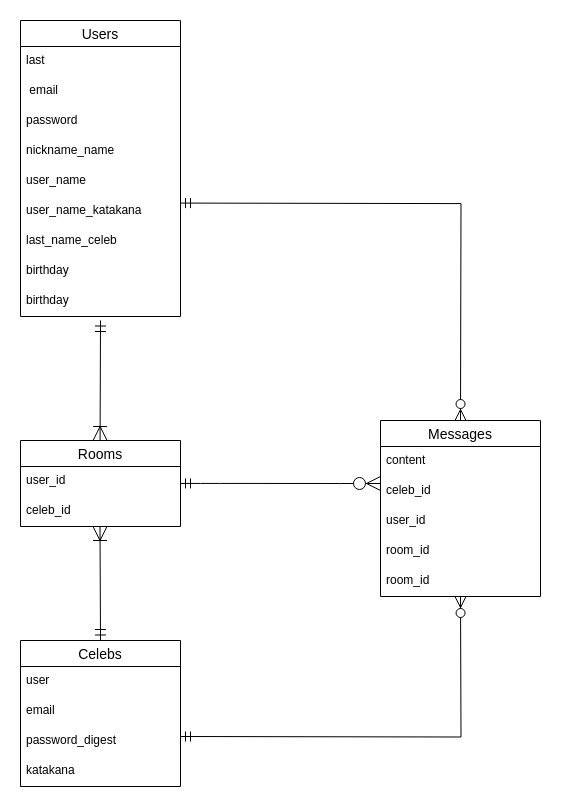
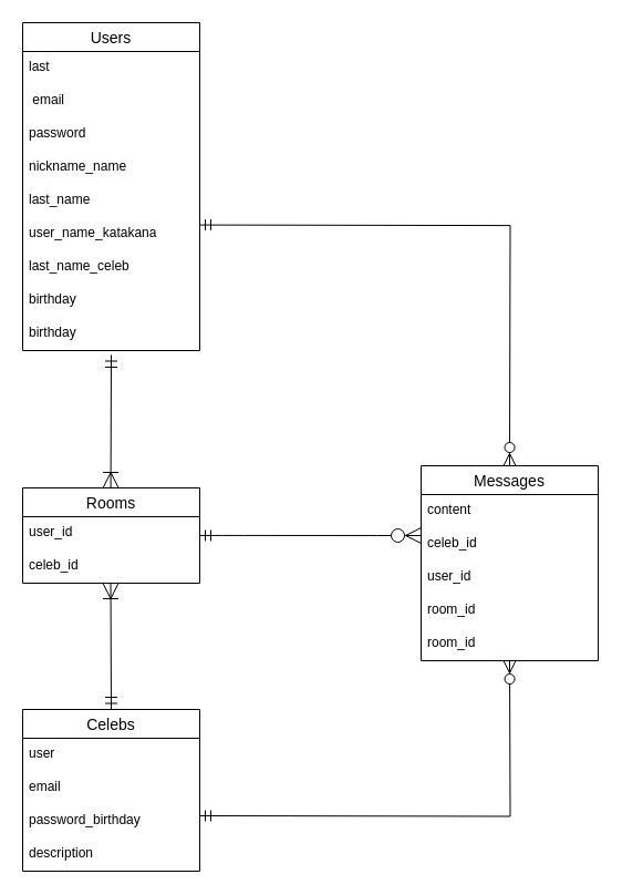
- <mxCell id="10" value="user_name" style="text;strokeColor=none;fillColor=none;spacingLeft=4;spacingRight=4;overflow=hidden;rotatable=0;points=[[0,0.5],[1,0.5]];portConstraint=eastwest;fontSize=12;" parent="5" vertex="1"><mxGeometry y="146" width="160" height="30" as="geometry" /></mxCell>
+ <mxCell id="10" value="last_name" style="text;strokeColor=none;fillColor=none;spacingLeft=4;spacingRight=4;overflow=hidden;rotatable=0;points=[[0,0.5],[1,0.5]];portConstraint=eastwest;fontSize=12;" parent="5" vertex="1"><mxGeometry y="146" width="160" height="30" as="geometry" /></mxCell>
- <mxCell id="26" value="password_digest" style="text;strokeColor=none;fillColor=none;spacingLeft=4;spacingRight=4;overflow=hidden;rotatable=0;points=[[0,0.5],[1,0.5]];portConstraint=eastwest;fontSize=12;" parent="23" vertex="1"><mxGeometry y="86" width="160" height="30" as="geometry" /></mxCell>
+ <mxCell id="26" value="password_birthday" style="text;strokeColor=none;fillColor=none;spacingLeft=4;spacingRight=4;overflow=hidden;rotatable=0;points=[[0,0.5],[1,0.5]];portConstraint=eastwest;fontSize=12;" parent="23" vertex="1"><mxGeometry y="86" width="160" height="30" as="geometry" /></mxCell>
- <mxCell id="27" value="katakana" style="text;strokeColor=none;fillColor=none;spacingLeft=4;spacingRight=4;overflow=hidden;rotatable=0;points=[[0,0.5],[1,0.5]];portConstraint=eastwest;fontSize=12;" parent="23" vertex="1"><mxGeometry y="116" width="160" height="30" as="geometry" /></mxCell>
+ <mxCell id="27" value="description" style="text;strokeColor=none;fillColor=none;spacingLeft=4;spacingRight=4;overflow=hidden;rotatable=0;points=[[0,0.5],[1,0.5]];portConstraint=eastwest;fontSize=12;" parent="23" vertex="1"><mxGeometry y="116" width="160" height="30" as="geometry" /></mxCell>
